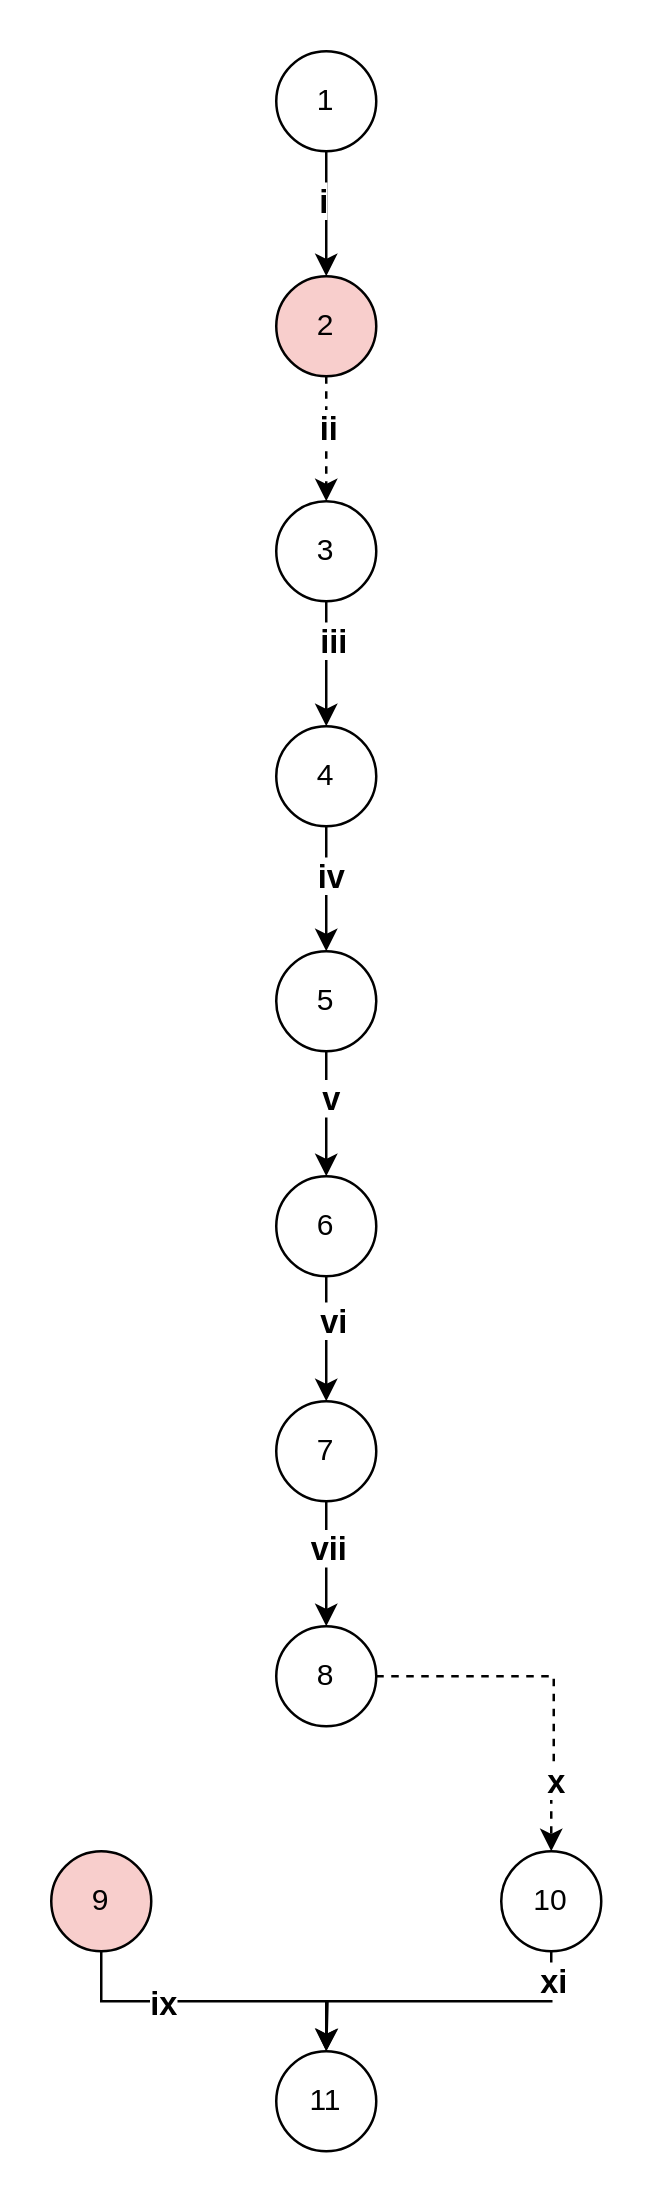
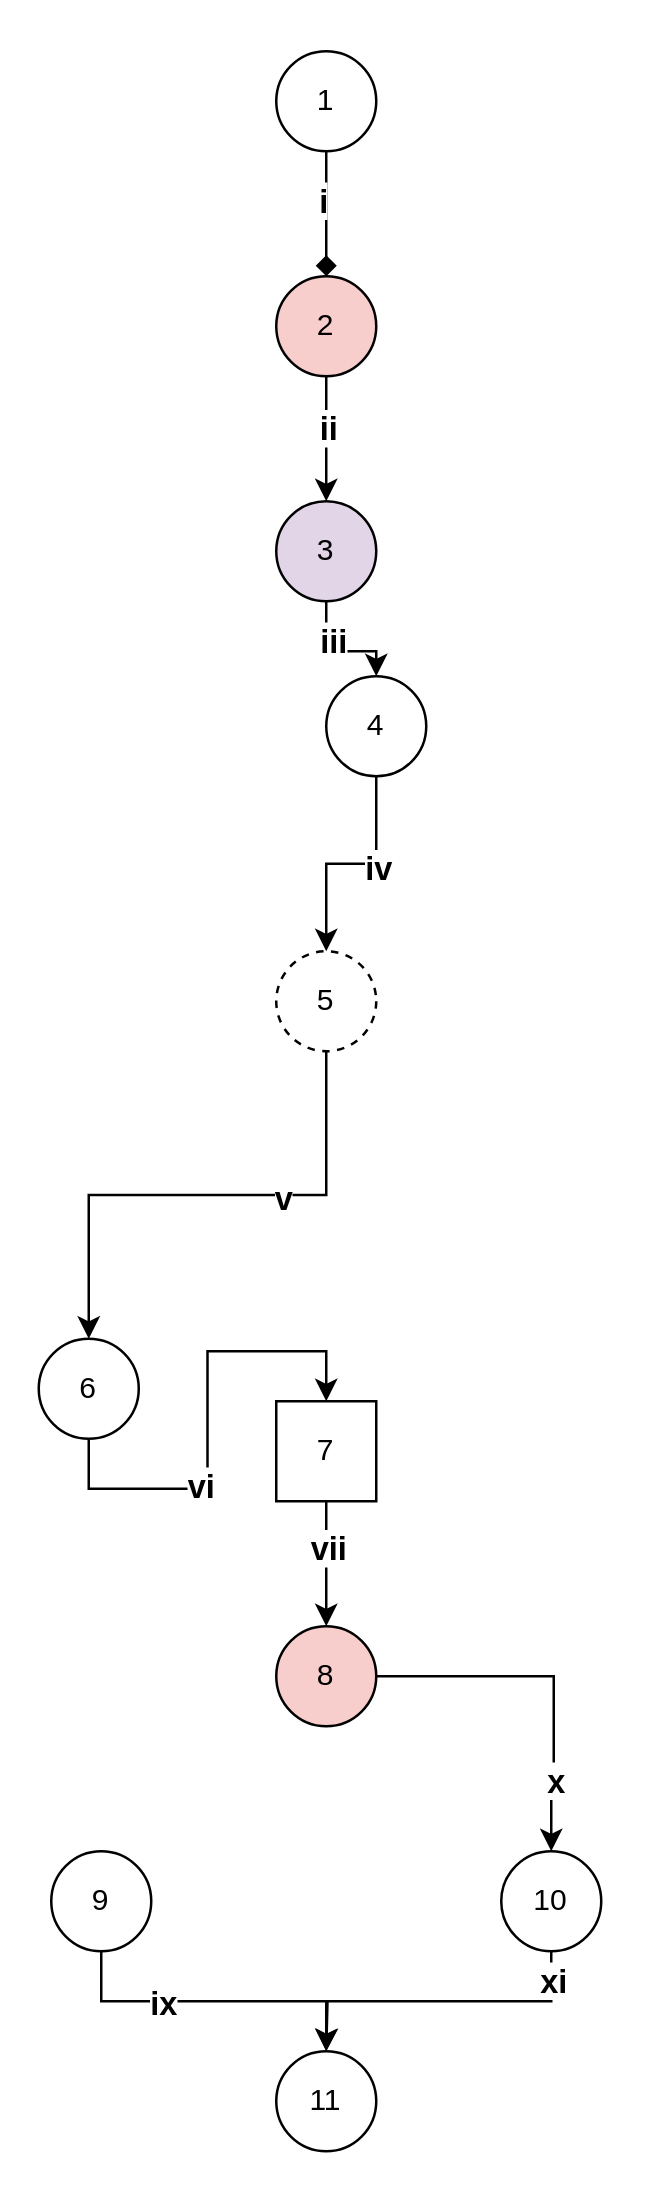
- <mxCell id="2" style="edgeStyle=orthogonalEdgeStyle;rounded=0;orthogonalLoop=1;jettySize=auto;html=1;exitX=0.5;exitY=1;exitDx=0;exitDy=0;" parent="1" source="4" target="7" edge="1"><mxGeometry relative="1" as="geometry" /></mxCell>
+ <mxCell id="2" style="edgeStyle=orthogonalEdgeStyle;rounded=0;orthogonalLoop=1;jettySize=auto;html=1;exitX=0.5;exitY=1;exitDx=0;exitDy=0;endArrow=diamond;" parent="1" source="4" target="7" edge="1"><mxGeometry relative="1" as="geometry" /></mxCell>
- <mxCell id="5" style="edgeStyle=orthogonalEdgeStyle;rounded=0;orthogonalLoop=1;jettySize=auto;html=1;exitX=0.5;exitY=1;exitDx=0;exitDy=0;entryX=0.5;entryY=0;entryDx=0;entryDy=0;dashed=1;" parent="1" source="7" target="10" edge="1"><mxGeometry relative="1" as="geometry" /></mxCell>
+ <mxCell id="5" style="edgeStyle=orthogonalEdgeStyle;rounded=0;orthogonalLoop=1;jettySize=auto;html=1;exitX=0.5;exitY=1;exitDx=0;exitDy=0;entryX=0.5;entryY=0;entryDx=0;entryDy=0;" parent="1" source="7" target="10" edge="1"><mxGeometry relative="1" as="geometry" /></mxCell>
- <mxCell id="10" value="3" style="ellipse;whiteSpace=wrap;html=1;aspect=fixed;" parent="1" vertex="1"><mxGeometry x="110" y="200" width="40" height="40" as="geometry" /></mxCell>
+ <mxCell id="10" value="3" style="ellipse;whiteSpace=wrap;html=1;aspect=fixed;fillColor=#e1d5e7;" parent="1" vertex="1"><mxGeometry x="110" y="200" width="40" height="40" as="geometry" /></mxCell>
- <mxCell id="15" value="4" style="ellipse;whiteSpace=wrap;html=1;aspect=fixed;" parent="1" vertex="1"><mxGeometry x="110" y="290" width="40" height="40" as="geometry" /></mxCell>
+ <mxCell id="15" value="4" style="ellipse;whiteSpace=wrap;html=1;aspect=fixed;" parent="1" vertex="1"><mxGeometry x="130" y="270" width="40" height="40" as="geometry" /></mxCell>
- <mxCell id="18" value="5" style="ellipse;whiteSpace=wrap;html=1;aspect=fixed;" parent="1" vertex="1"><mxGeometry x="110" y="380" width="40" height="40" as="geometry" /></mxCell>
+ <mxCell id="18" value="5" style="ellipse;whiteSpace=wrap;html=1;aspect=fixed;dashed=1;" parent="1" vertex="1"><mxGeometry x="110" y="380" width="40" height="40" as="geometry" /></mxCell>
- <mxCell id="21" value="6" style="ellipse;whiteSpace=wrap;html=1;aspect=fixed;" parent="1" vertex="1"><mxGeometry x="110" y="470" width="40" height="40" as="geometry" /></mxCell>
+ <mxCell id="21" value="6" style="ellipse;whiteSpace=wrap;html=1;aspect=fixed;" parent="1" vertex="1"><mxGeometry x="15" y="535" width="40" height="40" as="geometry" /></mxCell>
- <mxCell id="24" value="7" style="ellipse;whiteSpace=wrap;html=1;aspect=fixed;" parent="1" vertex="1"><mxGeometry x="110" y="560" width="40" height="40" as="geometry" /></mxCell>
+ <mxCell id="24" value="7" style="whiteSpace=wrap;html=1;aspect=fixed;rounded=0;" parent="1" vertex="1"><mxGeometry x="110" y="560" width="40" height="40" as="geometry" /></mxCell>
- <mxCell id="25" value="8" style="ellipse;whiteSpace=wrap;html=1;aspect=fixed;" parent="1" vertex="1"><mxGeometry x="110" y="650" width="40" height="40" as="geometry" /></mxCell>
+ <mxCell id="25" value="8" style="ellipse;whiteSpace=wrap;html=1;aspect=fixed;fillColor=#f8cecc;" parent="1" vertex="1"><mxGeometry x="110" y="650" width="40" height="40" as="geometry" /></mxCell>
- <mxCell id="29" style="edgeStyle=orthogonalEdgeStyle;rounded=0;orthogonalLoop=1;jettySize=auto;html=1;exitX=1;exitY=0.5;exitDx=0;exitDy=0;dashed=1;" parent="1" source="25" target="33" edge="1"><mxGeometry relative="1" as="geometry"><mxPoint x="220" y="690" as="sourcePoint" /><Array as="points"><mxPoint x="221" y="670" /><mxPoint x="221" y="715" /><mxPoint x="220" y="715" /></Array></mxGeometry></mxCell>
+ <mxCell id="29" style="edgeStyle=orthogonalEdgeStyle;rounded=0;orthogonalLoop=1;jettySize=auto;html=1;exitX=1;exitY=0.5;exitDx=0;exitDy=0;" parent="1" source="25" target="33" edge="1"><mxGeometry relative="1" as="geometry"><mxPoint x="220" y="690" as="sourcePoint" /><Array as="points"><mxPoint x="221" y="670" /><mxPoint x="221" y="715" /><mxPoint x="220" y="715" /></Array></mxGeometry></mxCell>
- <mxCell id="28" value="9" style="ellipse;whiteSpace=wrap;html=1;aspect=fixed;fillColor=#f8cecc;" parent="1" vertex="1"><mxGeometry x="20" y="740" width="40" height="40" as="geometry" /></mxCell>
+ <mxCell id="28" value="9" style="ellipse;whiteSpace=wrap;html=1;aspect=fixed;" parent="1" vertex="1"><mxGeometry x="20" y="740" width="40" height="40" as="geometry" /></mxCell>
